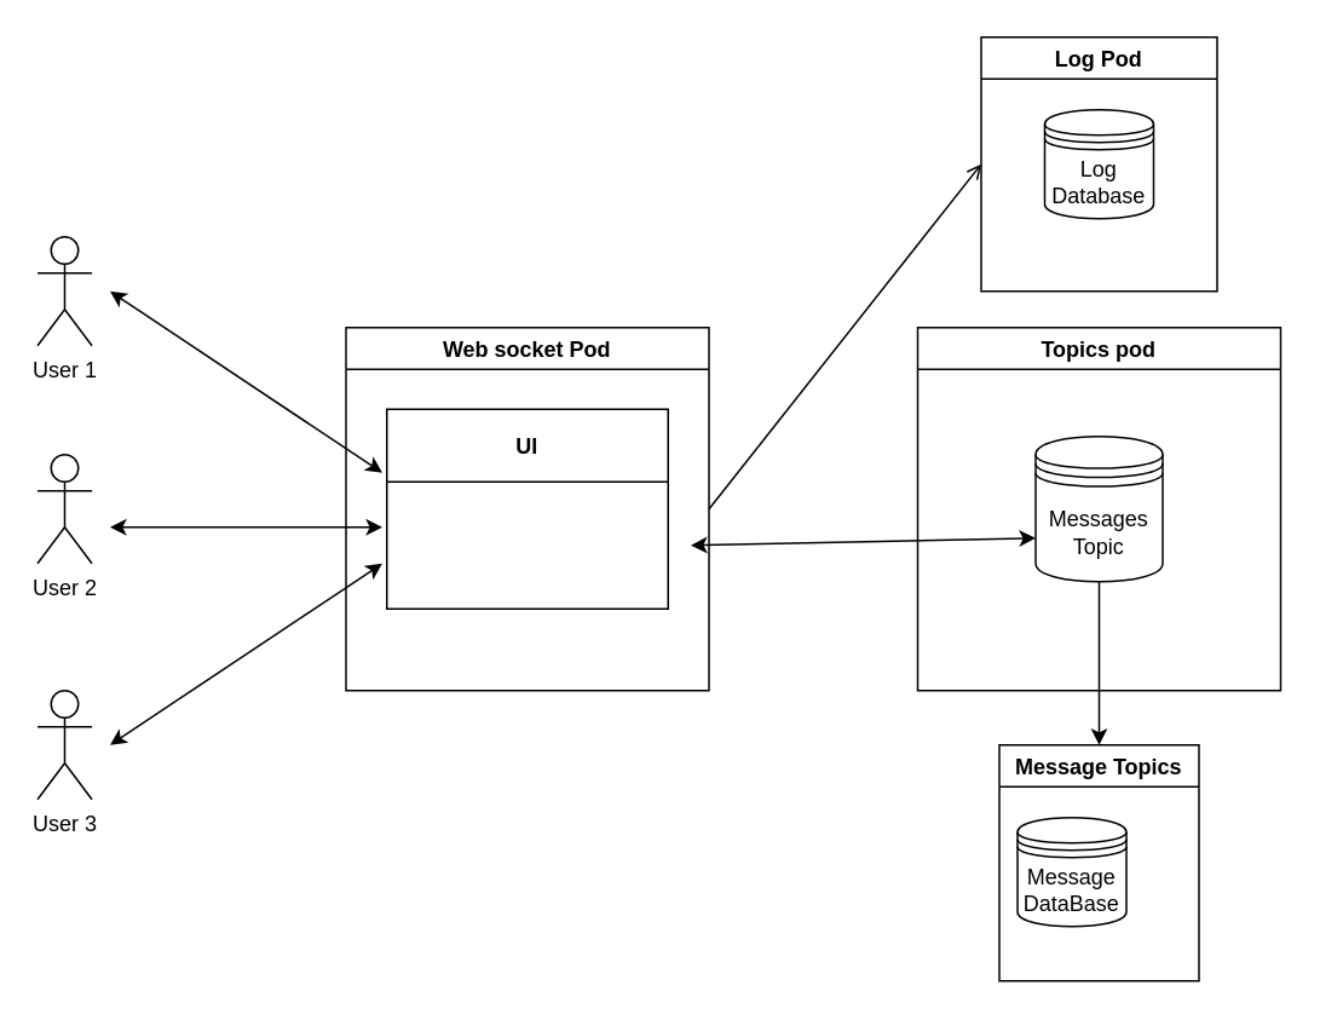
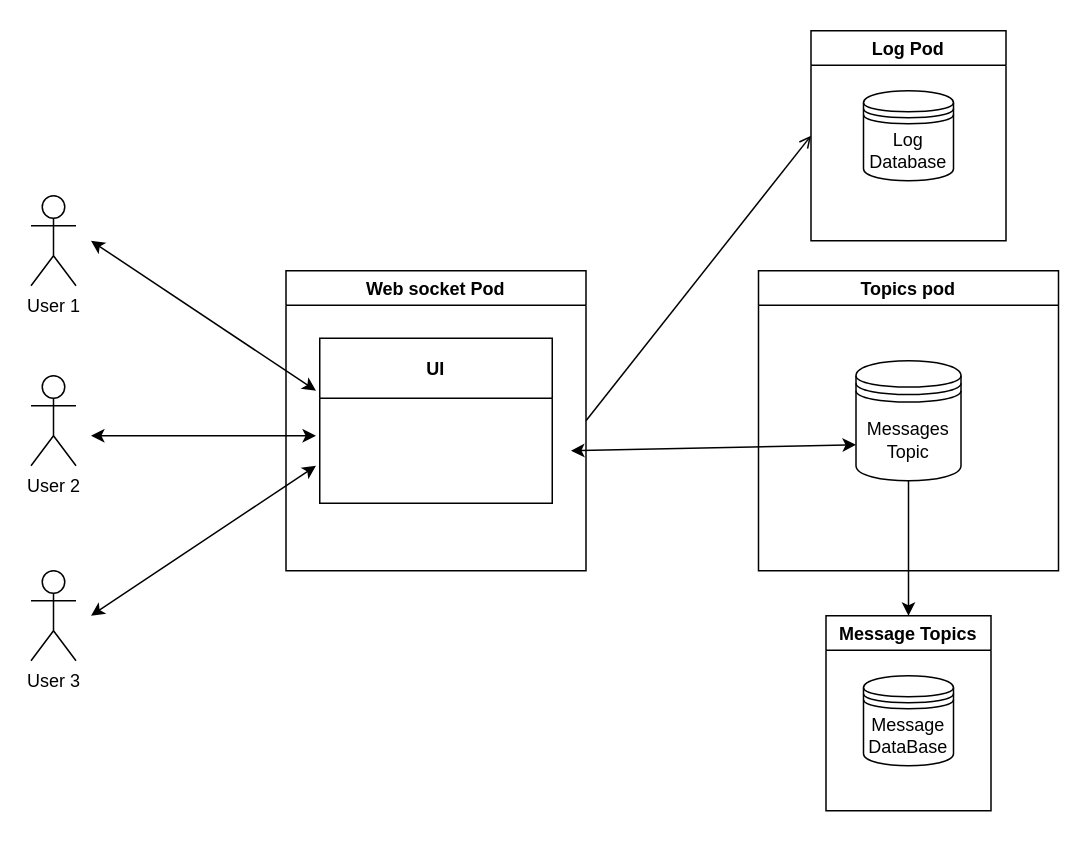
- <mxCell id="10" value="Message DataBase" style="shape=datastore;whiteSpace=wrap;html=1;" parent="9" vertex="1"><mxGeometry x="10" y="40" width="60" height="60" as="geometry" /></mxCell>
+ <mxCell id="10" value="Message DataBase" style="shape=datastore;whiteSpace=wrap;html=1;" parent="9" vertex="1"><mxGeometry x="25" y="40" width="60" height="60" as="geometry" /></mxCell>
